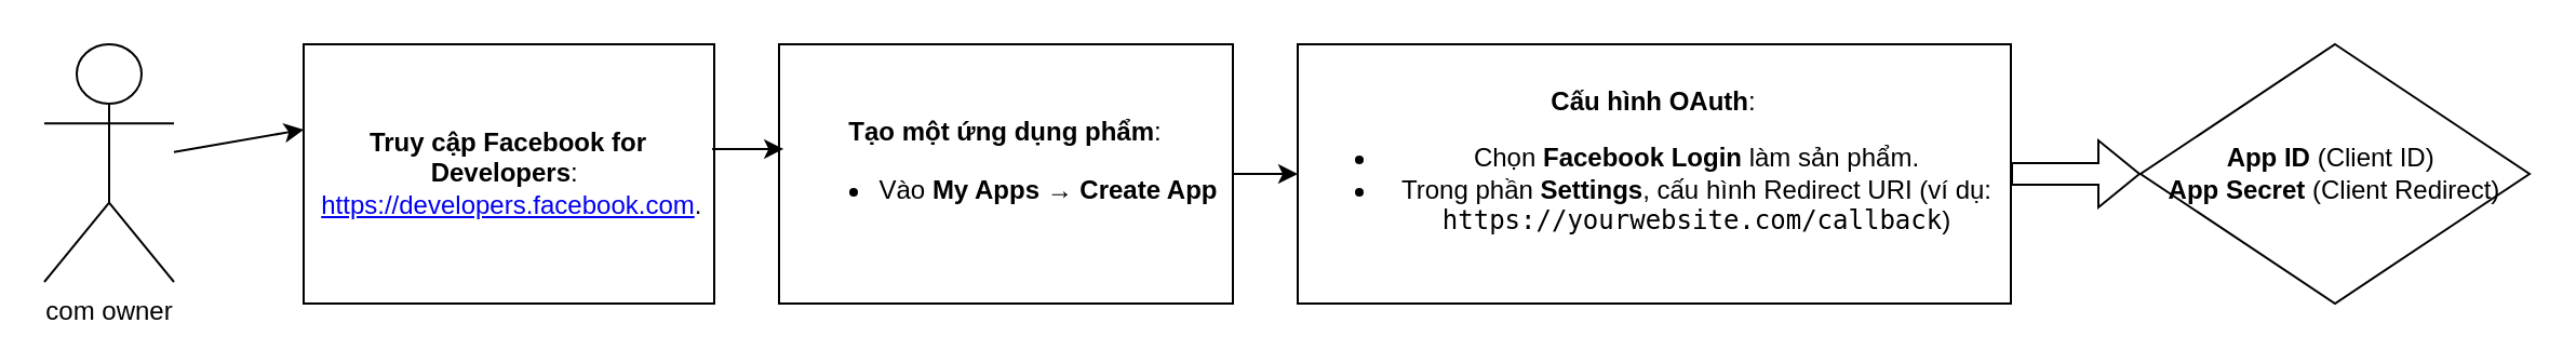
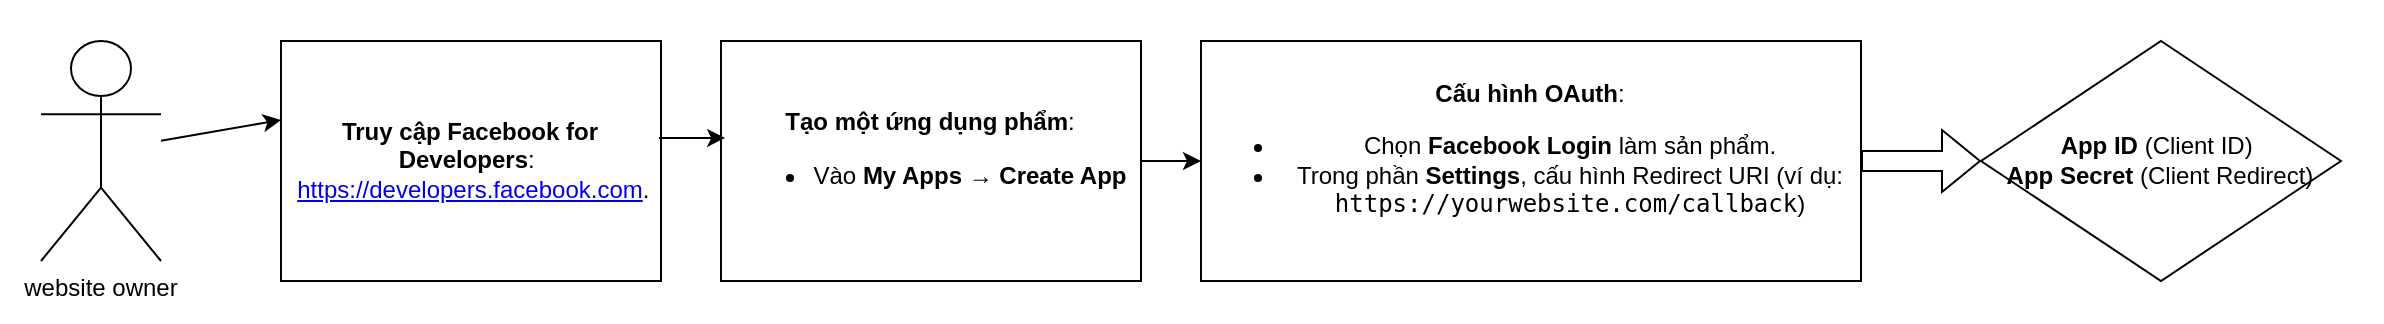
- <mxCell id="3" value="com owner" style="shape=umlActor;verticalLabelPosition=bottom;verticalAlign=top;html=1;outlineConnect=0;" vertex="1" parent="2"><mxGeometry width="60" height="110" as="geometry" /></mxCell>
+ <mxCell id="3" value="website owner" style="shape=umlActor;verticalLabelPosition=bottom;verticalAlign=top;html=1;outlineConnect=0;" vertex="1" parent="2"><mxGeometry width="60" height="110" as="geometry" /></mxCell>
